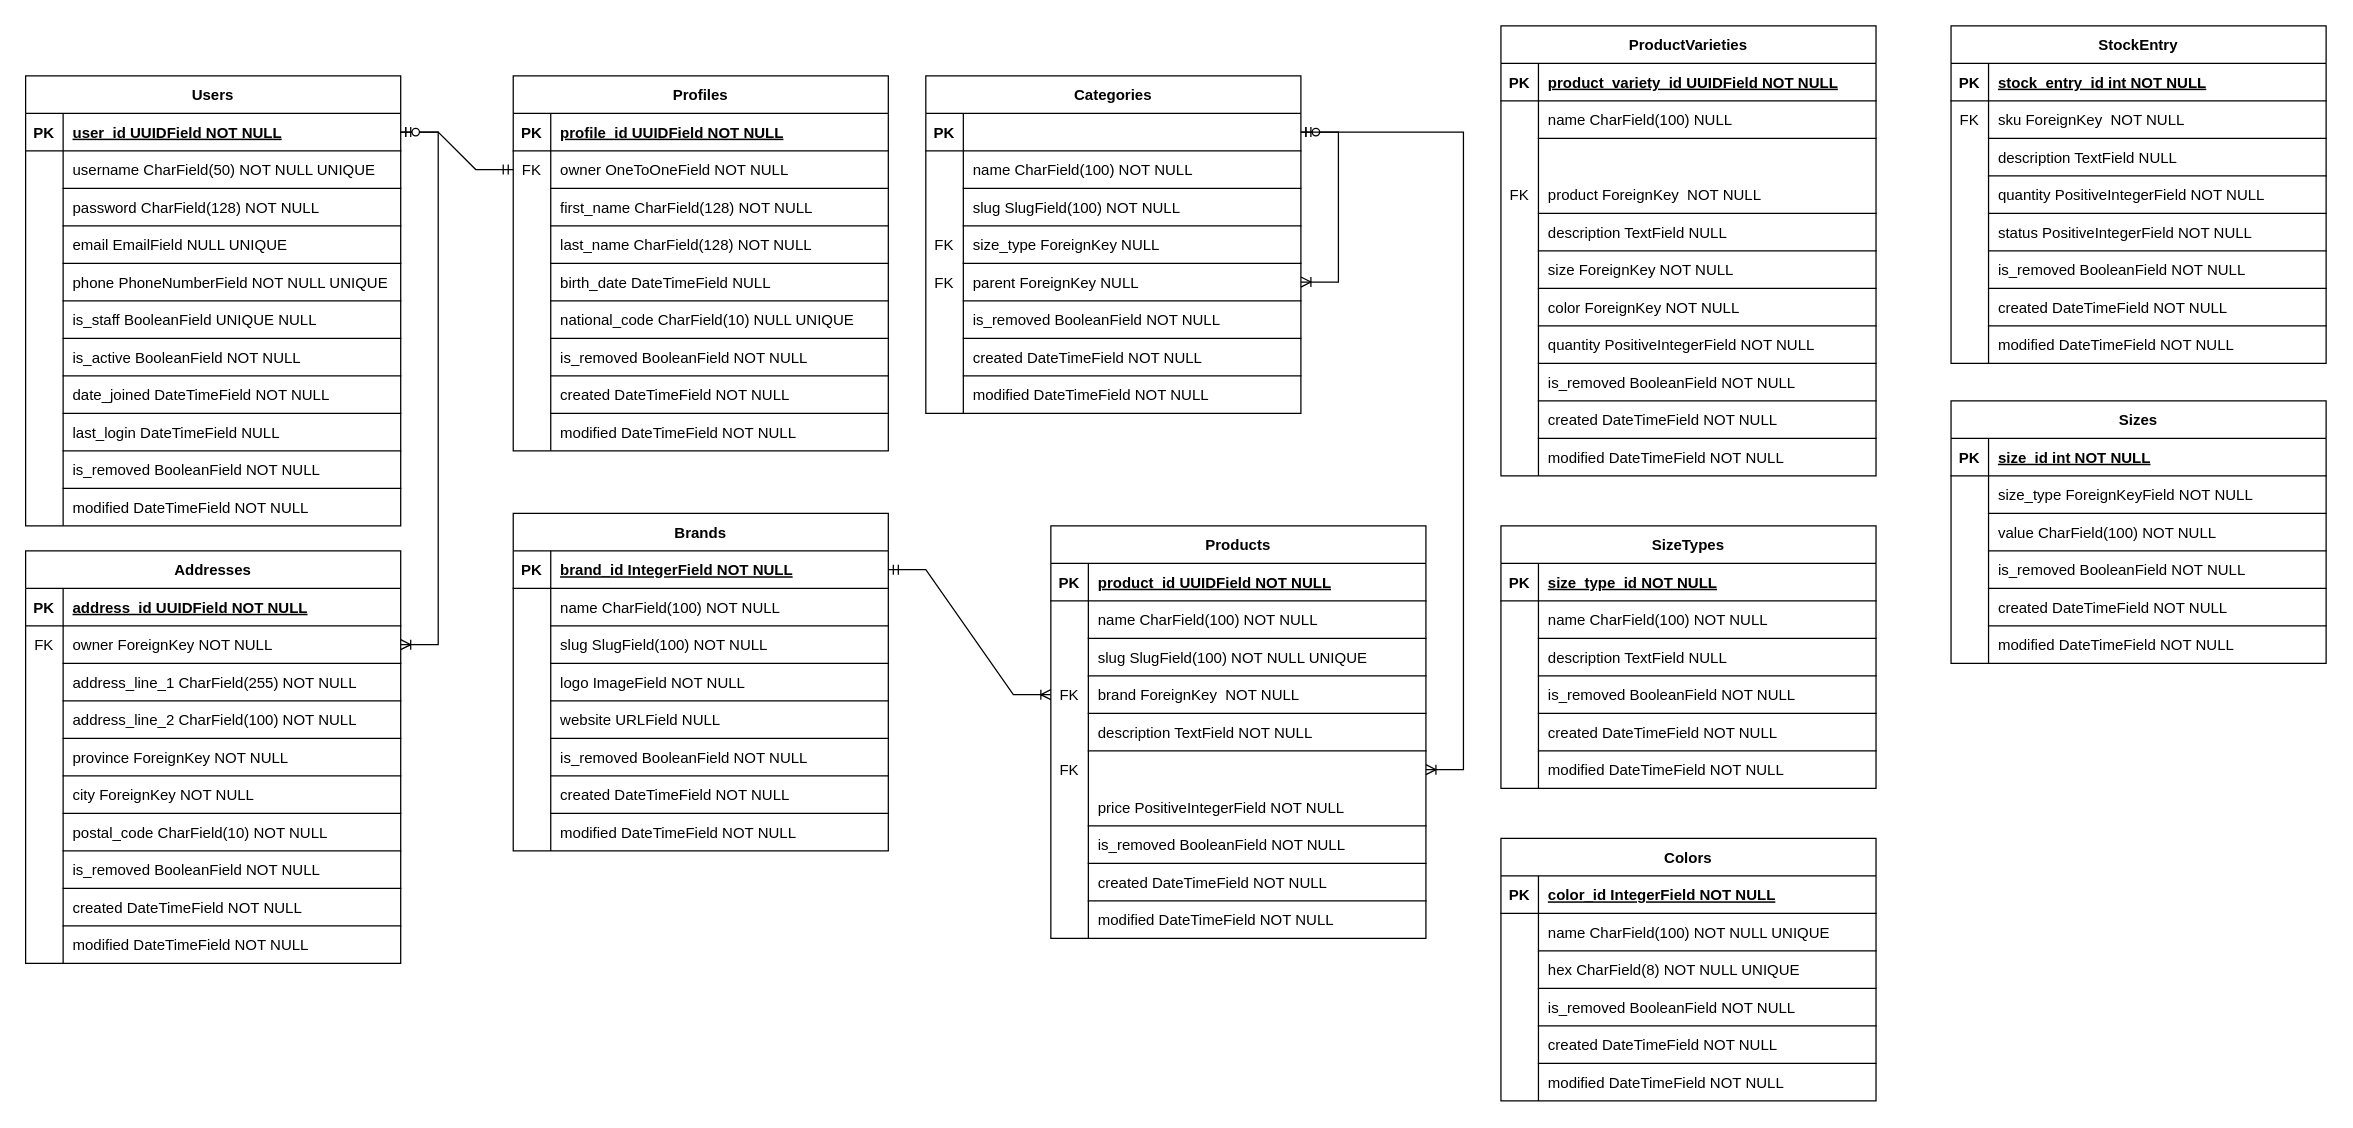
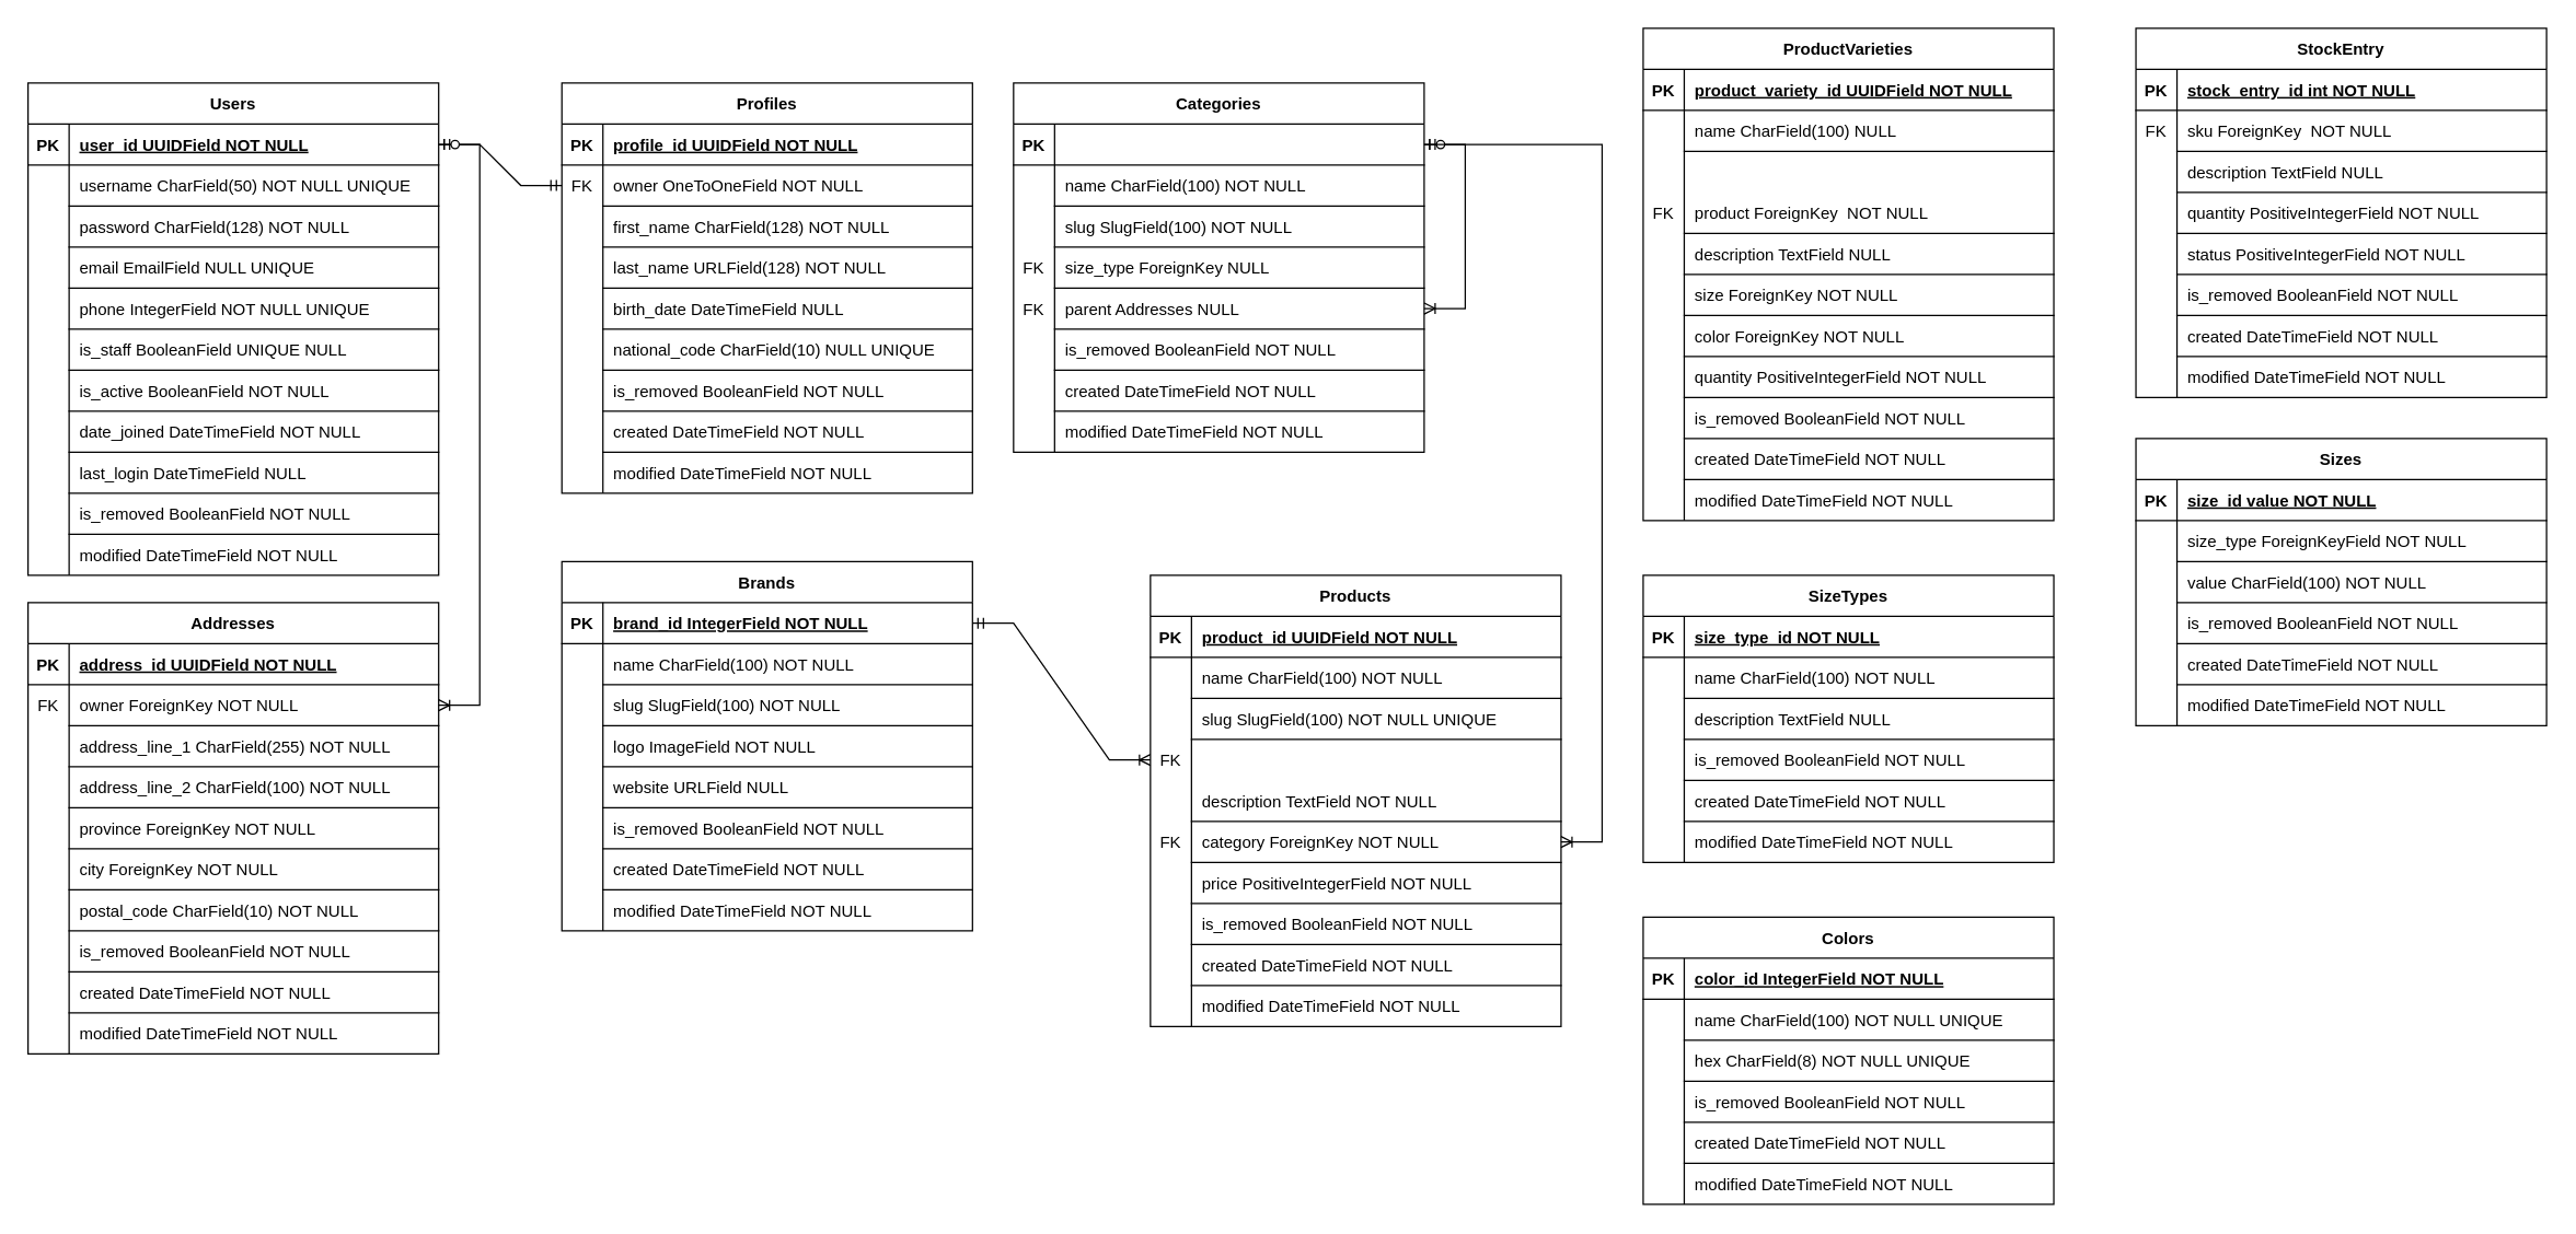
- <mxCell id="49" value="last_name CharField(128) NOT NULL " style="shape=partialRectangle;overflow=hidden;connectable=0;fillColor=none;top=0;left=0;bottom=1;right=0;align=left;spacingLeft=6;" parent="47" vertex="1"><mxGeometry x="30" width="270" height="30" as="geometry"><mxRectangle width="270" height="30" as="alternateBounds" /></mxGeometry></mxCell>
+ <mxCell id="49" value="last_name URLField(128) NOT NULL " style="shape=partialRectangle;overflow=hidden;connectable=0;fillColor=none;top=0;left=0;bottom=1;right=0;align=left;spacingLeft=6;" parent="47" vertex="1"><mxGeometry x="30" width="270" height="30" as="geometry"><mxRectangle width="270" height="30" as="alternateBounds" /></mxGeometry></mxCell>
- <mxCell id="17" value="phone PhoneNumberField NOT NULL UNIQUE" style="shape=partialRectangle;overflow=hidden;connectable=0;fillColor=none;top=0;left=0;bottom=1;right=0;align=left;spacingLeft=6;" parent="15" vertex="1"><mxGeometry x="30" width="270" height="30" as="geometry"><mxRectangle width="270" height="30" as="alternateBounds" /></mxGeometry></mxCell>
+ <mxCell id="17" value="phone IntegerField NOT NULL UNIQUE" style="shape=partialRectangle;overflow=hidden;connectable=0;fillColor=none;top=0;left=0;bottom=1;right=0;align=left;spacingLeft=6;" parent="15" vertex="1"><mxGeometry x="30" width="270" height="30" as="geometry"><mxRectangle width="270" height="30" as="alternateBounds" /></mxGeometry></mxCell>
- <mxCell id="111" value="parent ForeignKey NULL " style="shape=partialRectangle;overflow=hidden;connectable=0;fillColor=none;top=0;left=0;bottom=1;right=0;align=left;spacingLeft=6;" parent="109" vertex="1"><mxGeometry x="30" width="270" height="30" as="geometry"><mxRectangle width="270" height="30" as="alternateBounds" /></mxGeometry></mxCell>
+ <mxCell id="111" value="parent Addresses NULL " style="shape=partialRectangle;overflow=hidden;connectable=0;fillColor=none;top=0;left=0;bottom=1;right=0;align=left;spacingLeft=6;" parent="109" vertex="1"><mxGeometry x="30" width="270" height="30" as="geometry"><mxRectangle width="270" height="30" as="alternateBounds" /></mxGeometry></mxCell>
- <mxCell id="279" value="size_id int NOT NULL " style="shape=partialRectangle;overflow=hidden;connectable=0;fillColor=none;top=0;left=0;bottom=0;right=0;align=left;spacingLeft=6;fontStyle=5;" vertex="1" parent="277"><mxGeometry x="30" width="270" height="30" as="geometry"><mxRectangle width="270" height="30" as="alternateBounds" /></mxGeometry></mxCell>
+ <mxCell id="279" value="size_id value NOT NULL " style="shape=partialRectangle;overflow=hidden;connectable=0;fillColor=none;top=0;left=0;bottom=0;right=0;align=left;spacingLeft=6;fontStyle=5;" vertex="1" parent="277"><mxGeometry x="30" width="270" height="30" as="geometry"><mxRectangle width="270" height="30" as="alternateBounds" /></mxGeometry></mxCell>
- <mxCell id="159" value="brand ForeignKey  NOT NULL " style="shape=partialRectangle;overflow=hidden;connectable=0;fillColor=none;top=0;left=0;bottom=1;right=0;align=left;spacingLeft=6;" parent="157" vertex="1"><mxGeometry x="30" width="270" height="30" as="geometry"><mxRectangle width="270" height="30" as="alternateBounds" /></mxGeometry></mxCell>
+ <mxCell id="165" value="category ForeignKey NOT NULL " style="shape=partialRectangle;overflow=hidden;connectable=0;fillColor=none;top=0;left=0;bottom=1;right=0;align=left;spacingLeft=6;" parent="163" vertex="1"><mxGeometry x="30" width="270" height="30" as="geometry"><mxRectangle width="270" height="30" as="alternateBounds" /></mxGeometry></mxCell>
